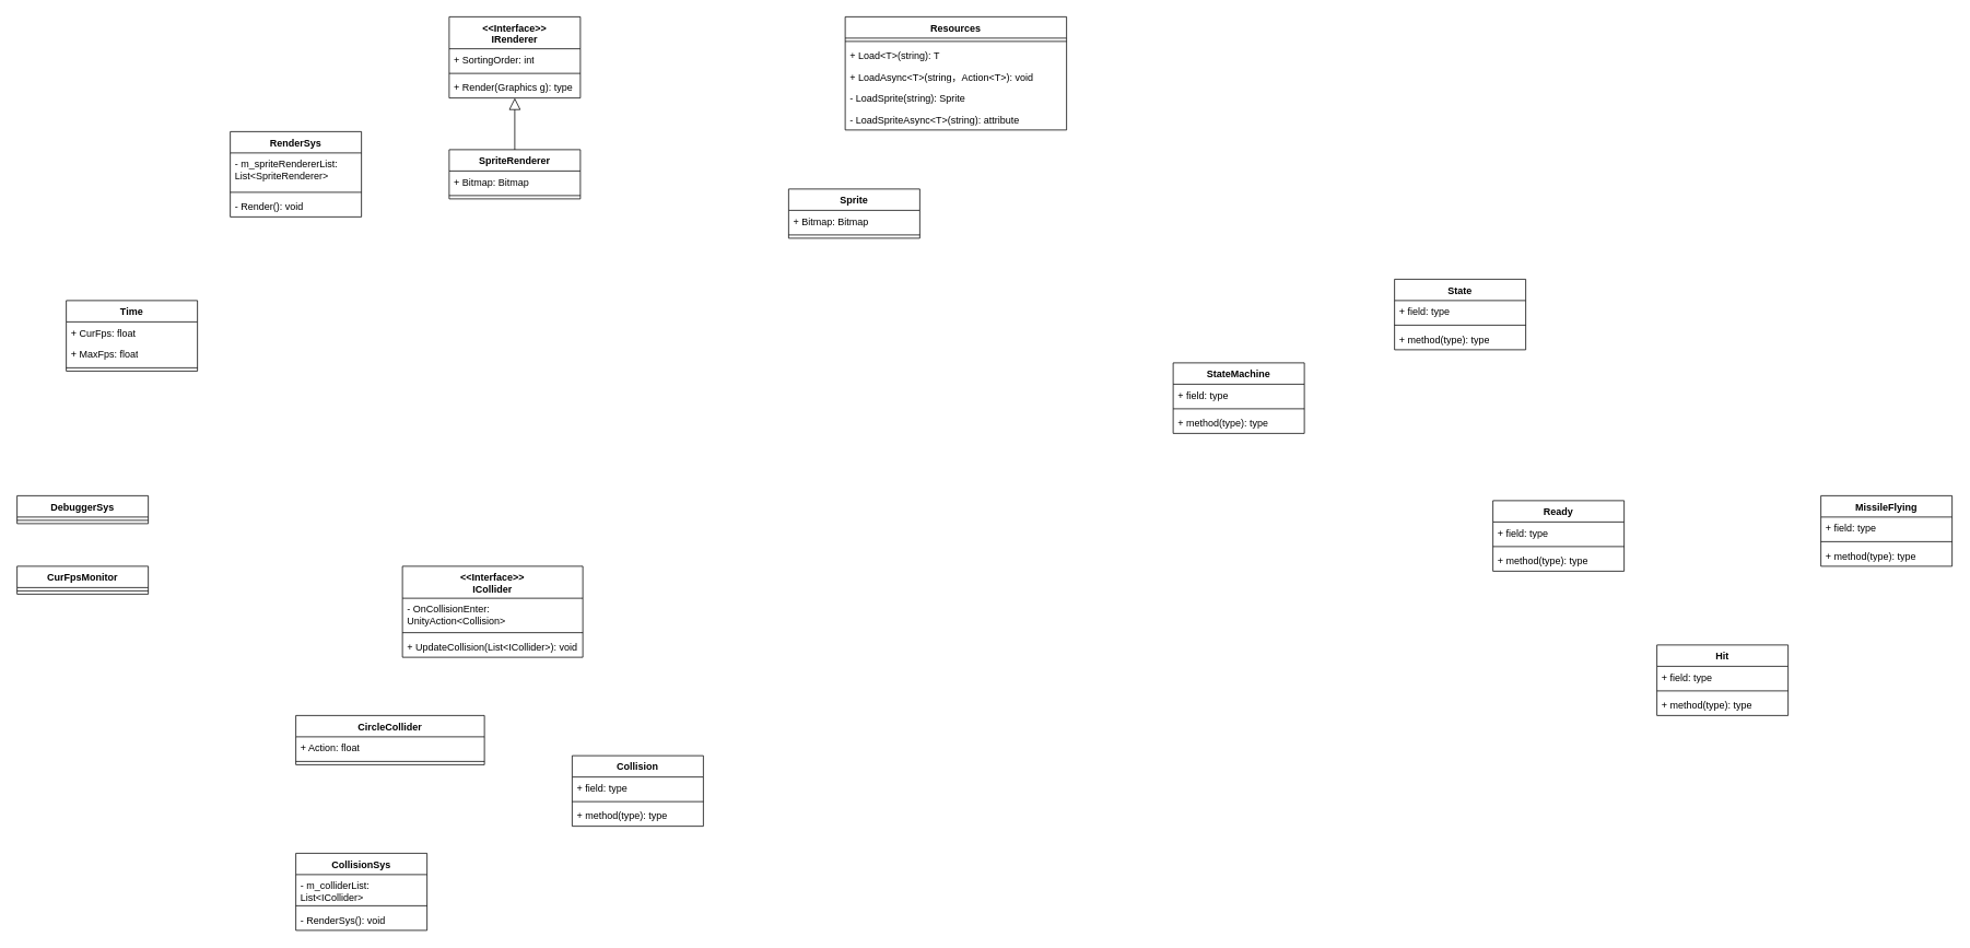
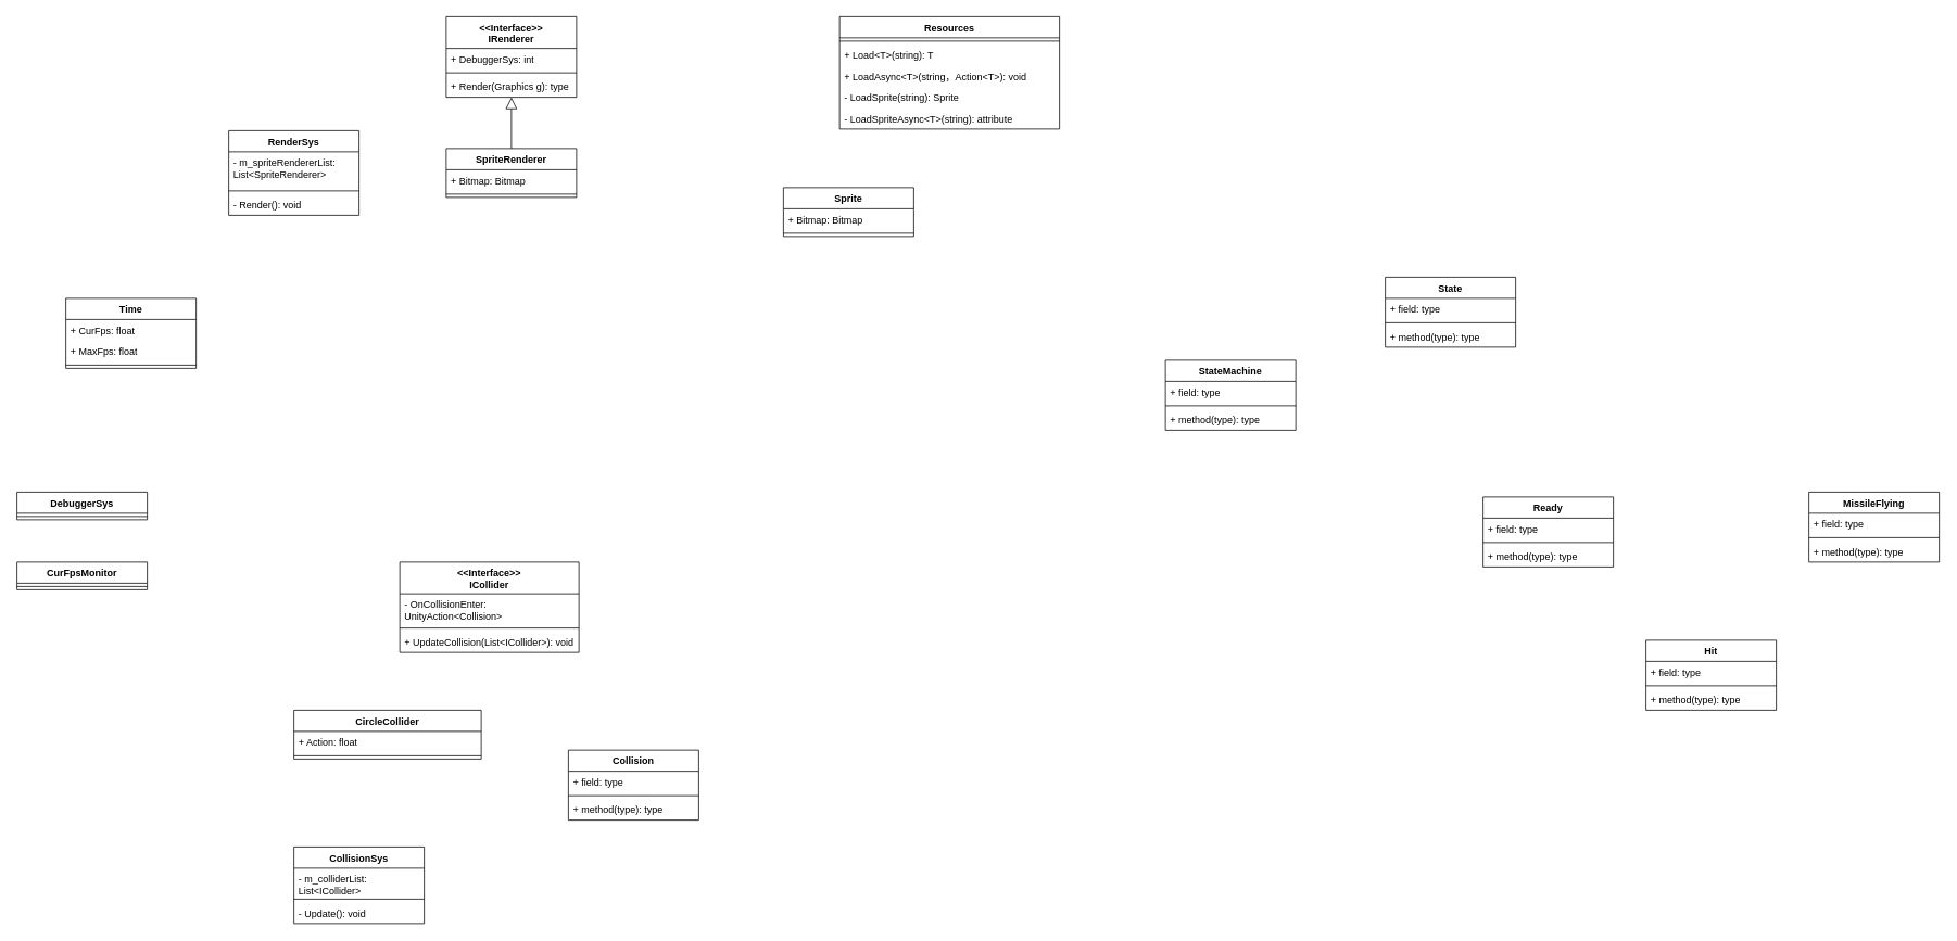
- <mxCell id="10" value="+ SortingOrder: int" style="text;strokeColor=none;fillColor=none;align=left;verticalAlign=top;spacingLeft=4;spacingRight=4;overflow=hidden;rotatable=0;points=[[0,0.5],[1,0.5]];portConstraint=eastwest;whiteSpace=wrap;html=1;" parent="9" vertex="1"><mxGeometry y="39" width="160" height="26" as="geometry" /></mxCell>
+ <mxCell id="10" value="+ DebuggerSys: int" style="text;strokeColor=none;fillColor=none;align=left;verticalAlign=top;spacingLeft=4;spacingRight=4;overflow=hidden;rotatable=0;points=[[0,0.5],[1,0.5]];portConstraint=eastwest;whiteSpace=wrap;html=1;" parent="9" vertex="1"><mxGeometry y="39" width="160" height="26" as="geometry" /></mxCell>
- <mxCell id="20" value="- RenderSys(): void" style="text;strokeColor=none;fillColor=none;align=left;verticalAlign=top;spacingLeft=4;spacingRight=4;overflow=hidden;rotatable=0;points=[[0,0.5],[1,0.5]];portConstraint=eastwest;whiteSpace=wrap;html=1;" parent="17" vertex="1"><mxGeometry y="68" width="160" height="26" as="geometry" /></mxCell>
+ <mxCell id="20" value="- Update(): void" style="text;strokeColor=none;fillColor=none;align=left;verticalAlign=top;spacingLeft=4;spacingRight=4;overflow=hidden;rotatable=0;points=[[0,0.5],[1,0.5]];portConstraint=eastwest;whiteSpace=wrap;html=1;" parent="17" vertex="1"><mxGeometry y="68" width="160" height="26" as="geometry" /></mxCell>
